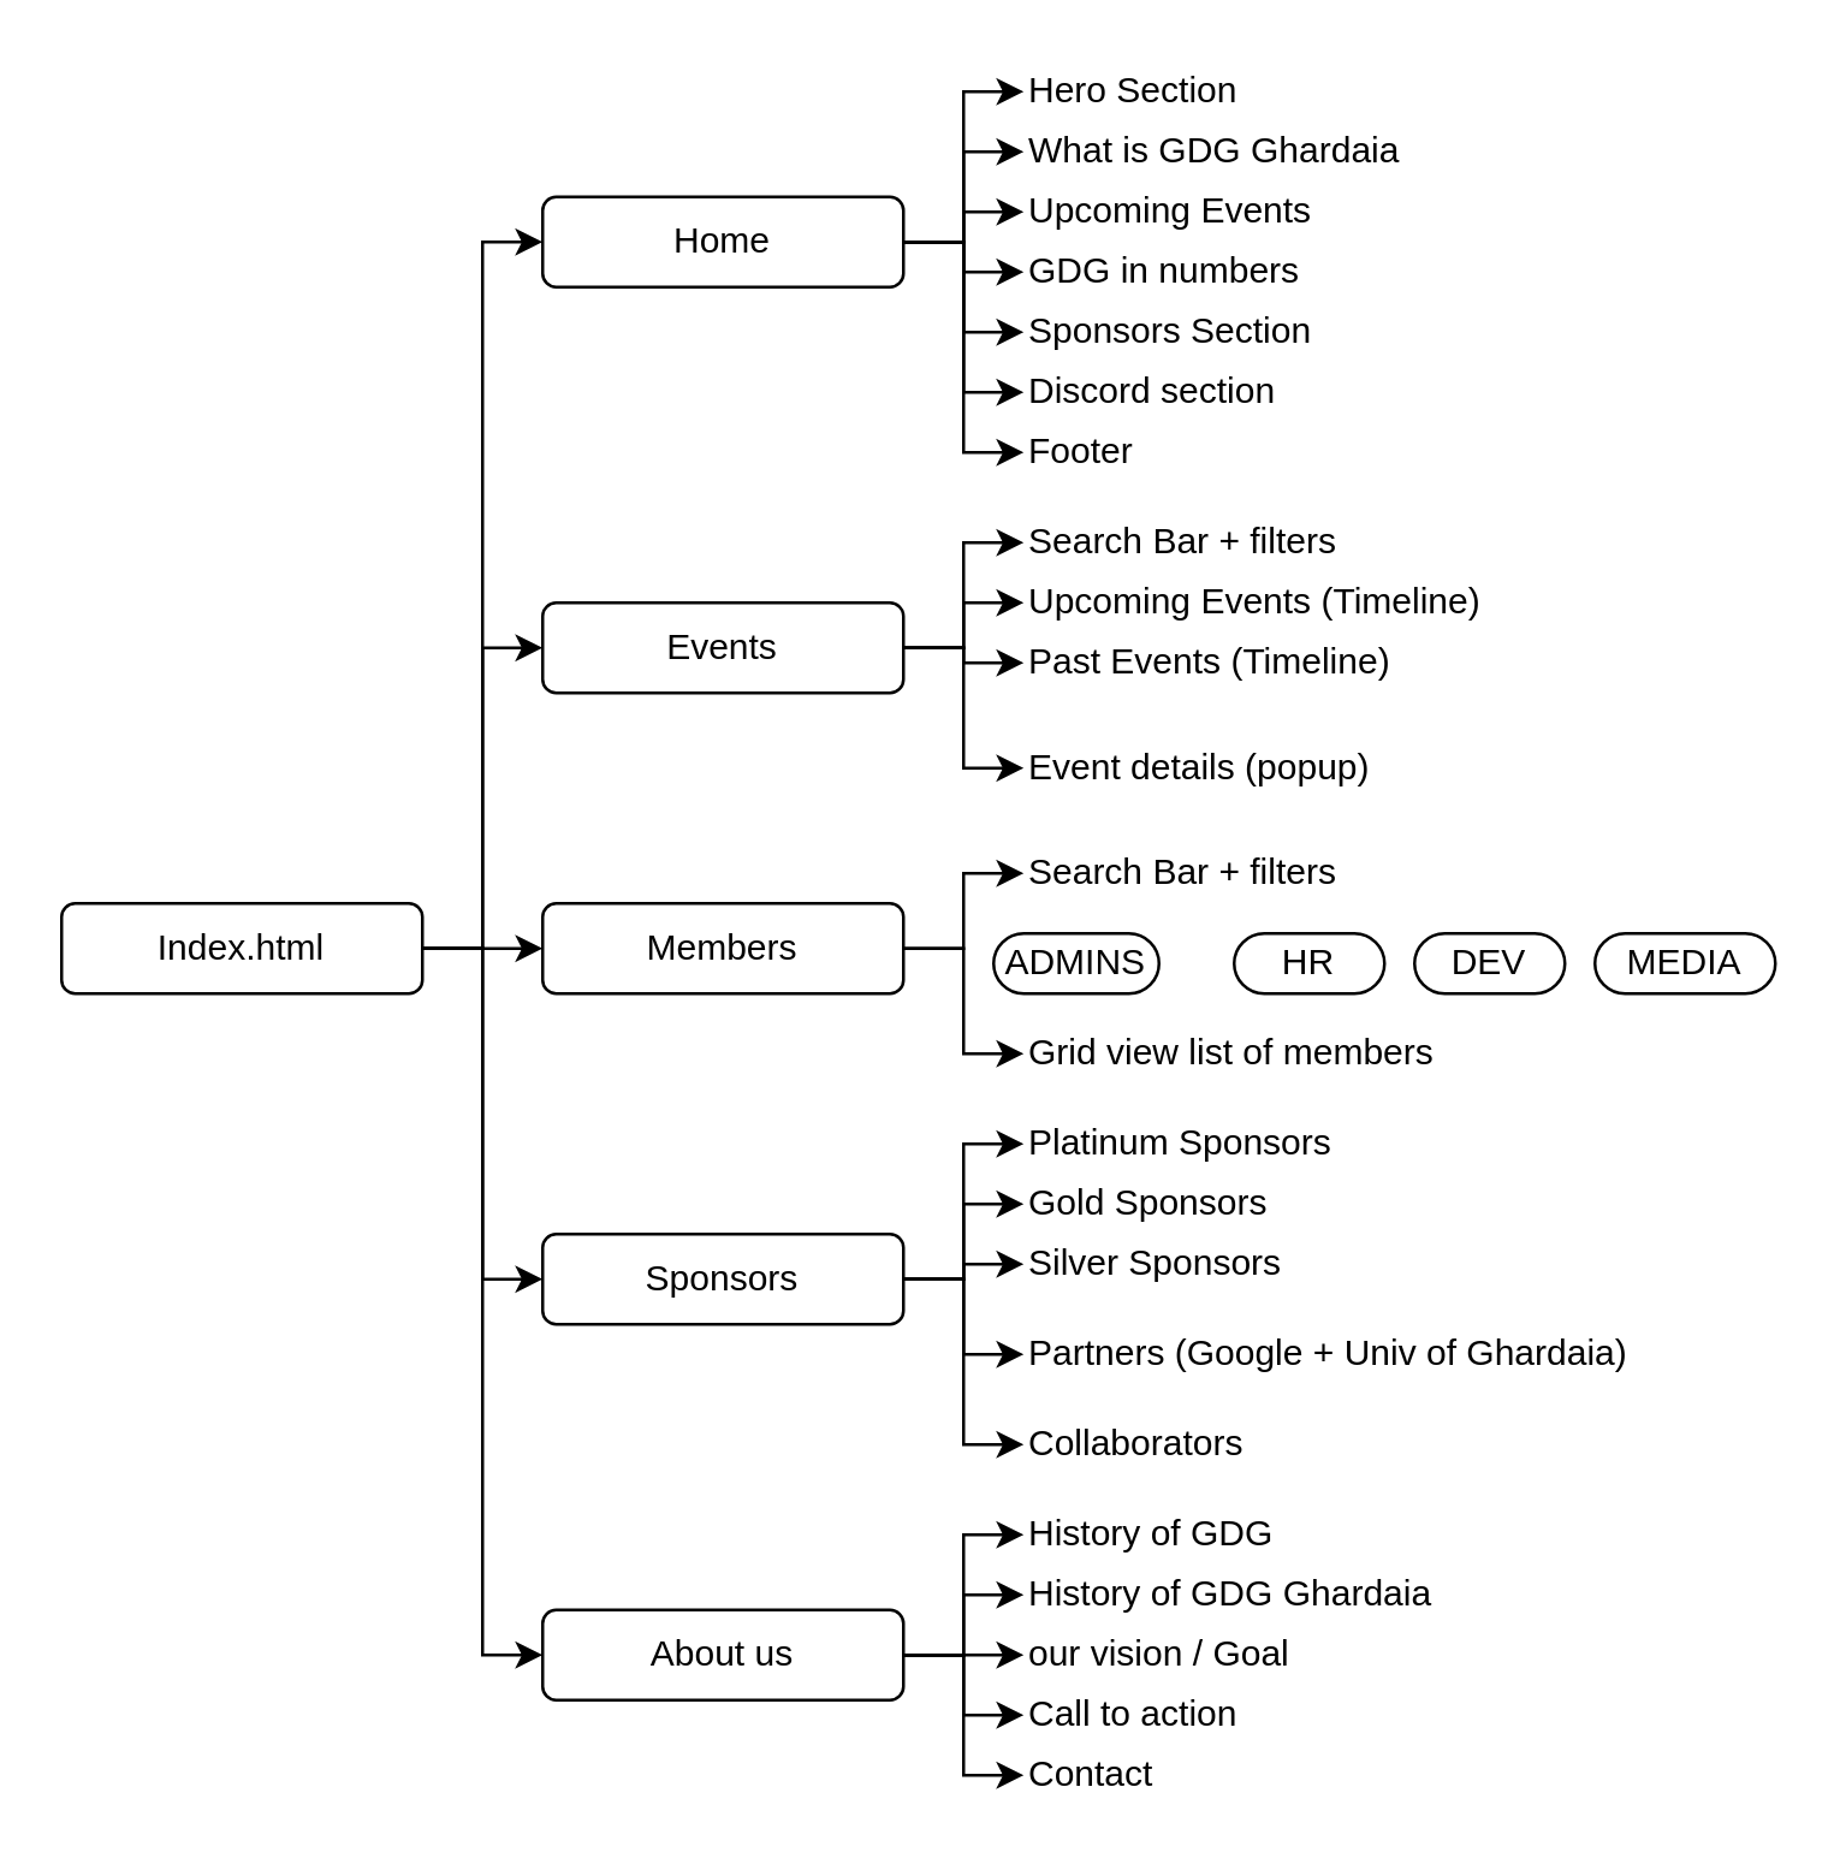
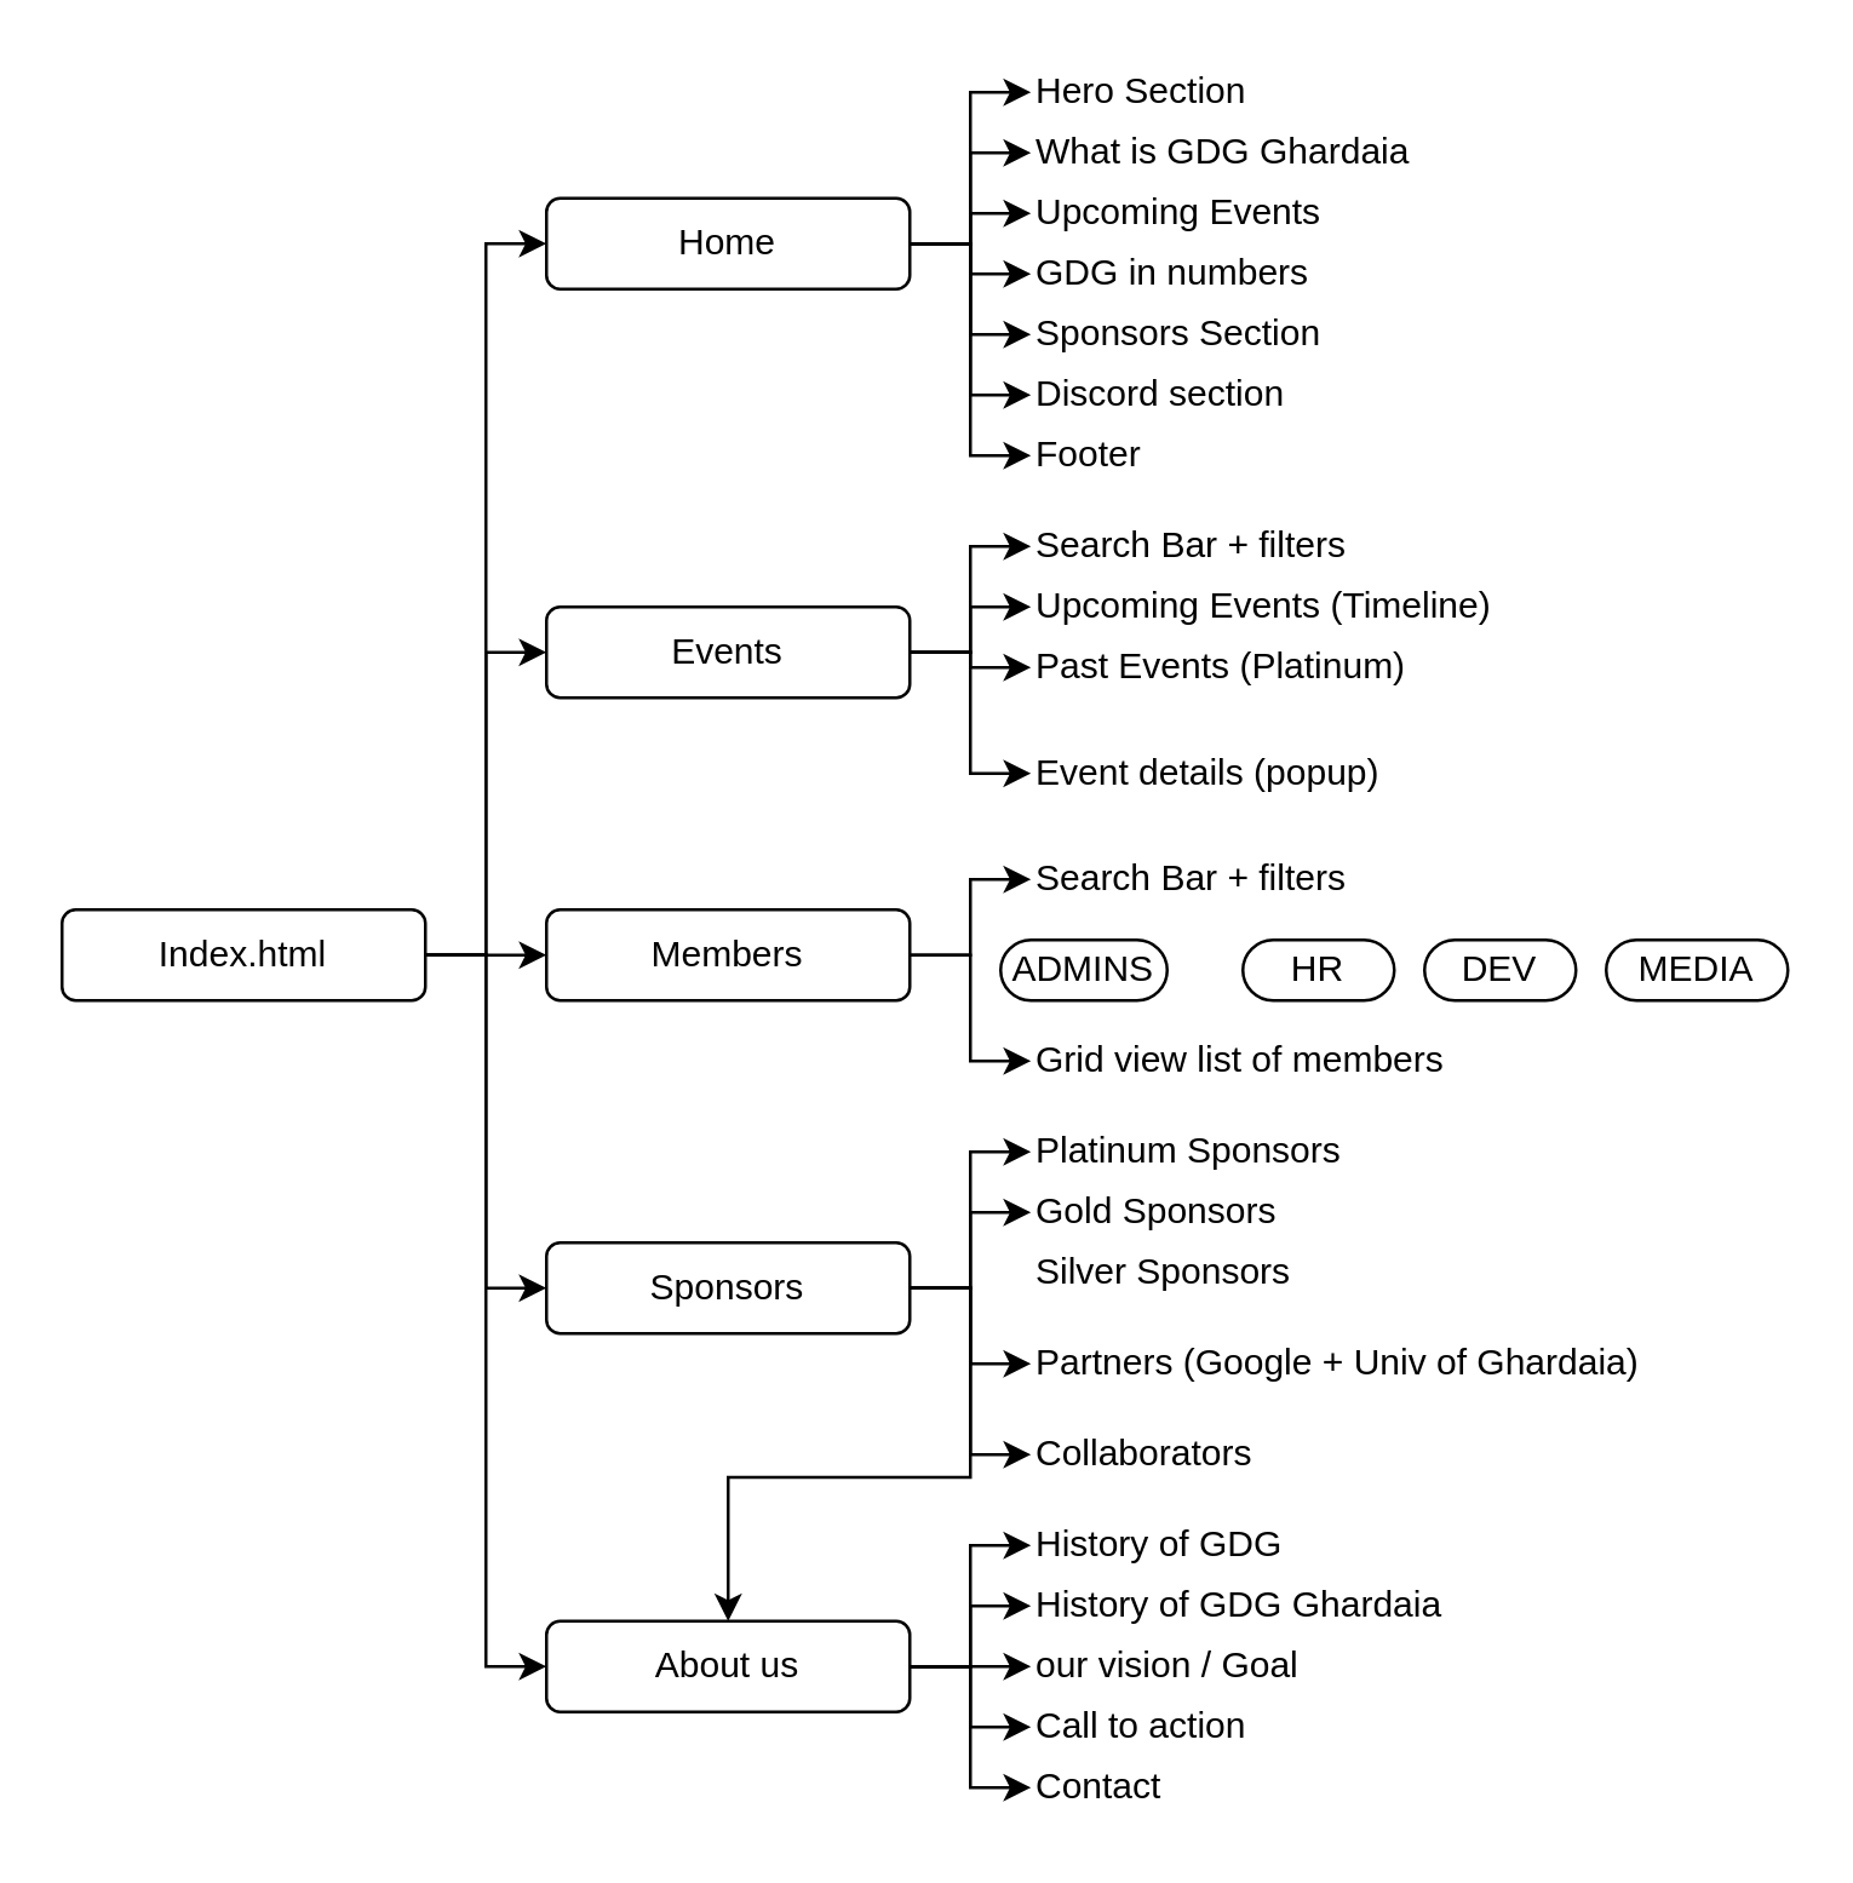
- <mxCell id="44" value="Past Events (Timeline)" style="text;html=1;align=left;verticalAlign=middle;whiteSpace=wrap;rounded=0;" parent="1" vertex="1"><mxGeometry x="340" y="210" width="160" height="20" as="geometry" /></mxCell>
+ <mxCell id="44" value="Past Events (Platinum)" style="text;html=1;align=left;verticalAlign=middle;whiteSpace=wrap;rounded=0;" parent="1" vertex="1"><mxGeometry x="340" y="210" width="160" height="20" as="geometry" /></mxCell>
- <mxCell id="26" style="edgeStyle=orthogonalEdgeStyle;rounded=0;orthogonalLoop=1;jettySize=auto;html=1;exitX=1;exitY=0.5;exitDx=0;exitDy=0;entryX=0;entryY=0.5;entryDx=0;entryDy=0;" parent="1" source="29" target="54" edge="1"><mxGeometry relative="1" as="geometry" /></mxCell>
+ <mxCell id="26" style="edgeStyle=orthogonalEdgeStyle;rounded=0;orthogonalLoop=1;jettySize=auto;html=1;exitX=1;exitY=0.5;exitDx=0;exitDy=0;" parent="1" source="29" target="35" edge="1"><mxGeometry relative="1" as="geometry" /></mxCell>
